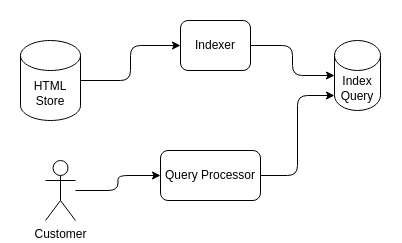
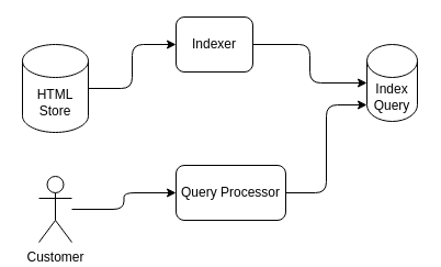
- <mxCell id="5" value="Indexer" style="rounded=1;whiteSpace=wrap;html=1;" vertex="1" parent="1"><mxGeometry x="180" y="20" width="70" height="50" as="geometry" /></mxCell>
+ <mxCell id="5" value="Indexer" style="rounded=1;whiteSpace=wrap;html=1;" vertex="1" parent="1"><mxGeometry x="160" y="15" width="70" height="50" as="geometry" /></mxCell>
- <mxCell id="8" value="Customer" style="shape=umlActor;verticalLabelPosition=bottom;verticalAlign=top;html=1;outlineConnect=0;" vertex="1" parent="1"><mxGeometry x="45" y="160" width="30" height="60" as="geometry" /></mxCell>
+ <mxCell id="8" value="Customer" style="shape=umlActor;verticalLabelPosition=bottom;verticalAlign=top;html=1;outlineConnect=0;" vertex="1" parent="1"><mxGeometry x="35" y="160" width="30" height="60" as="geometry" /></mxCell>
